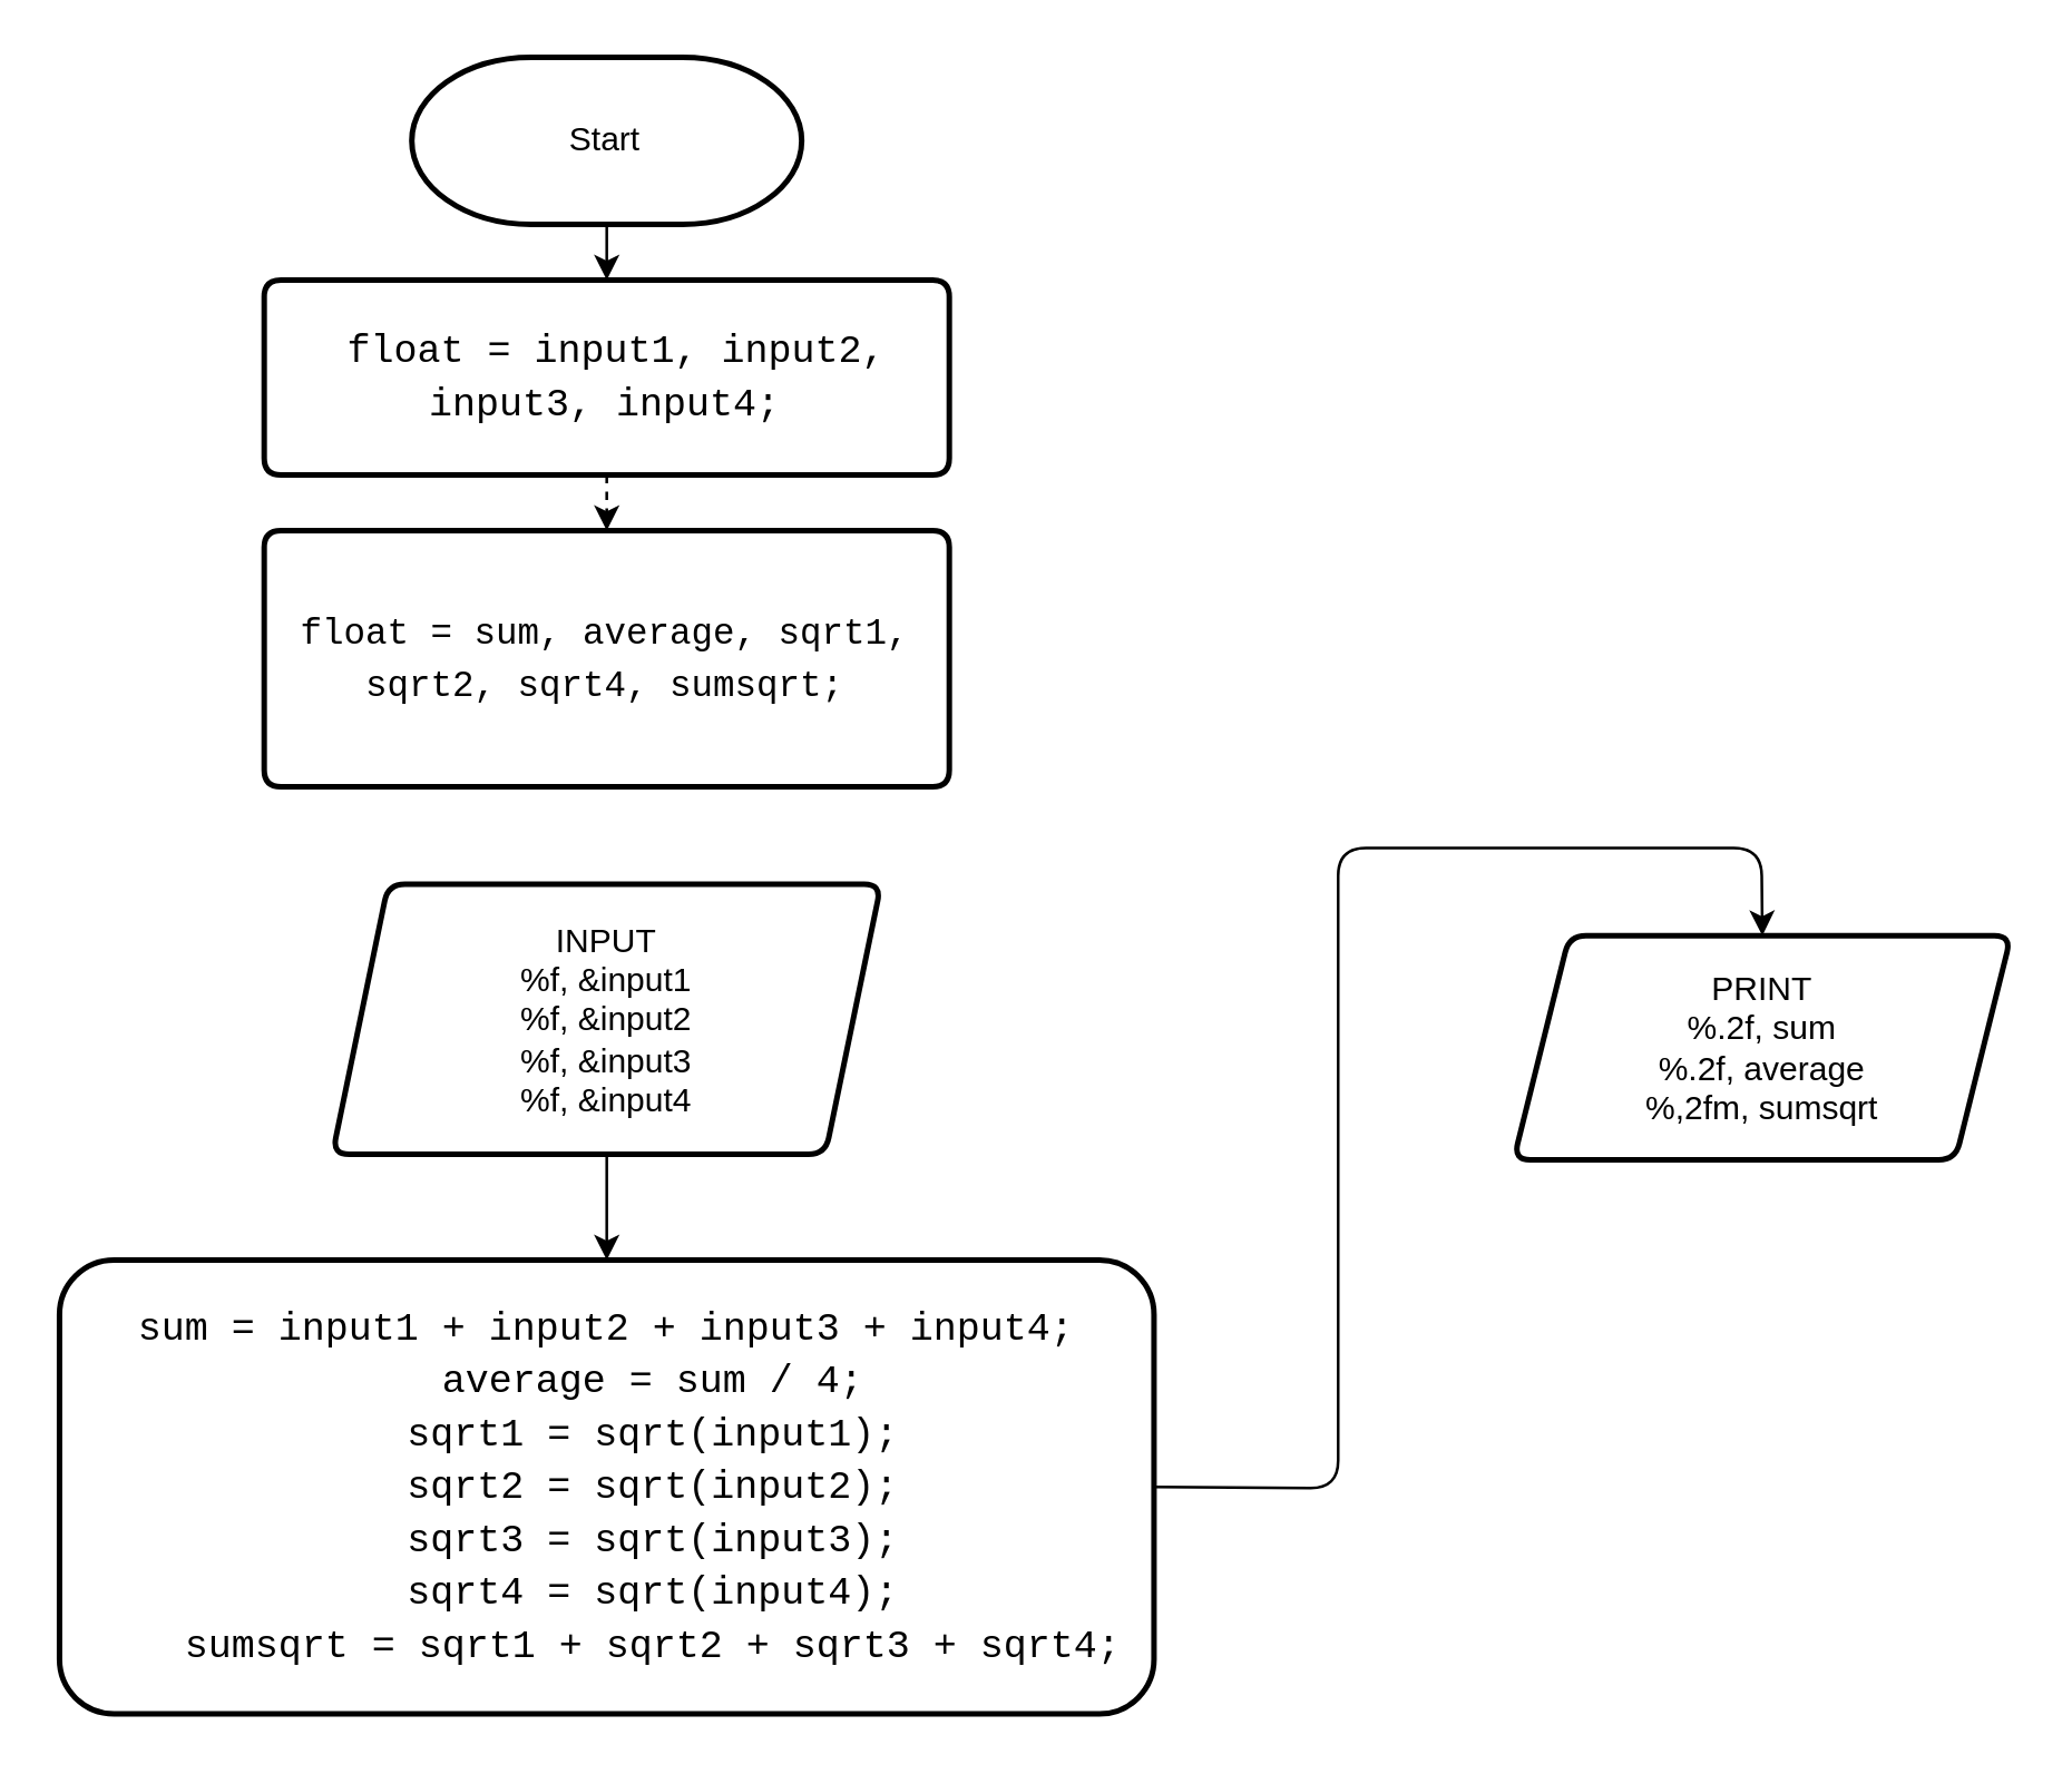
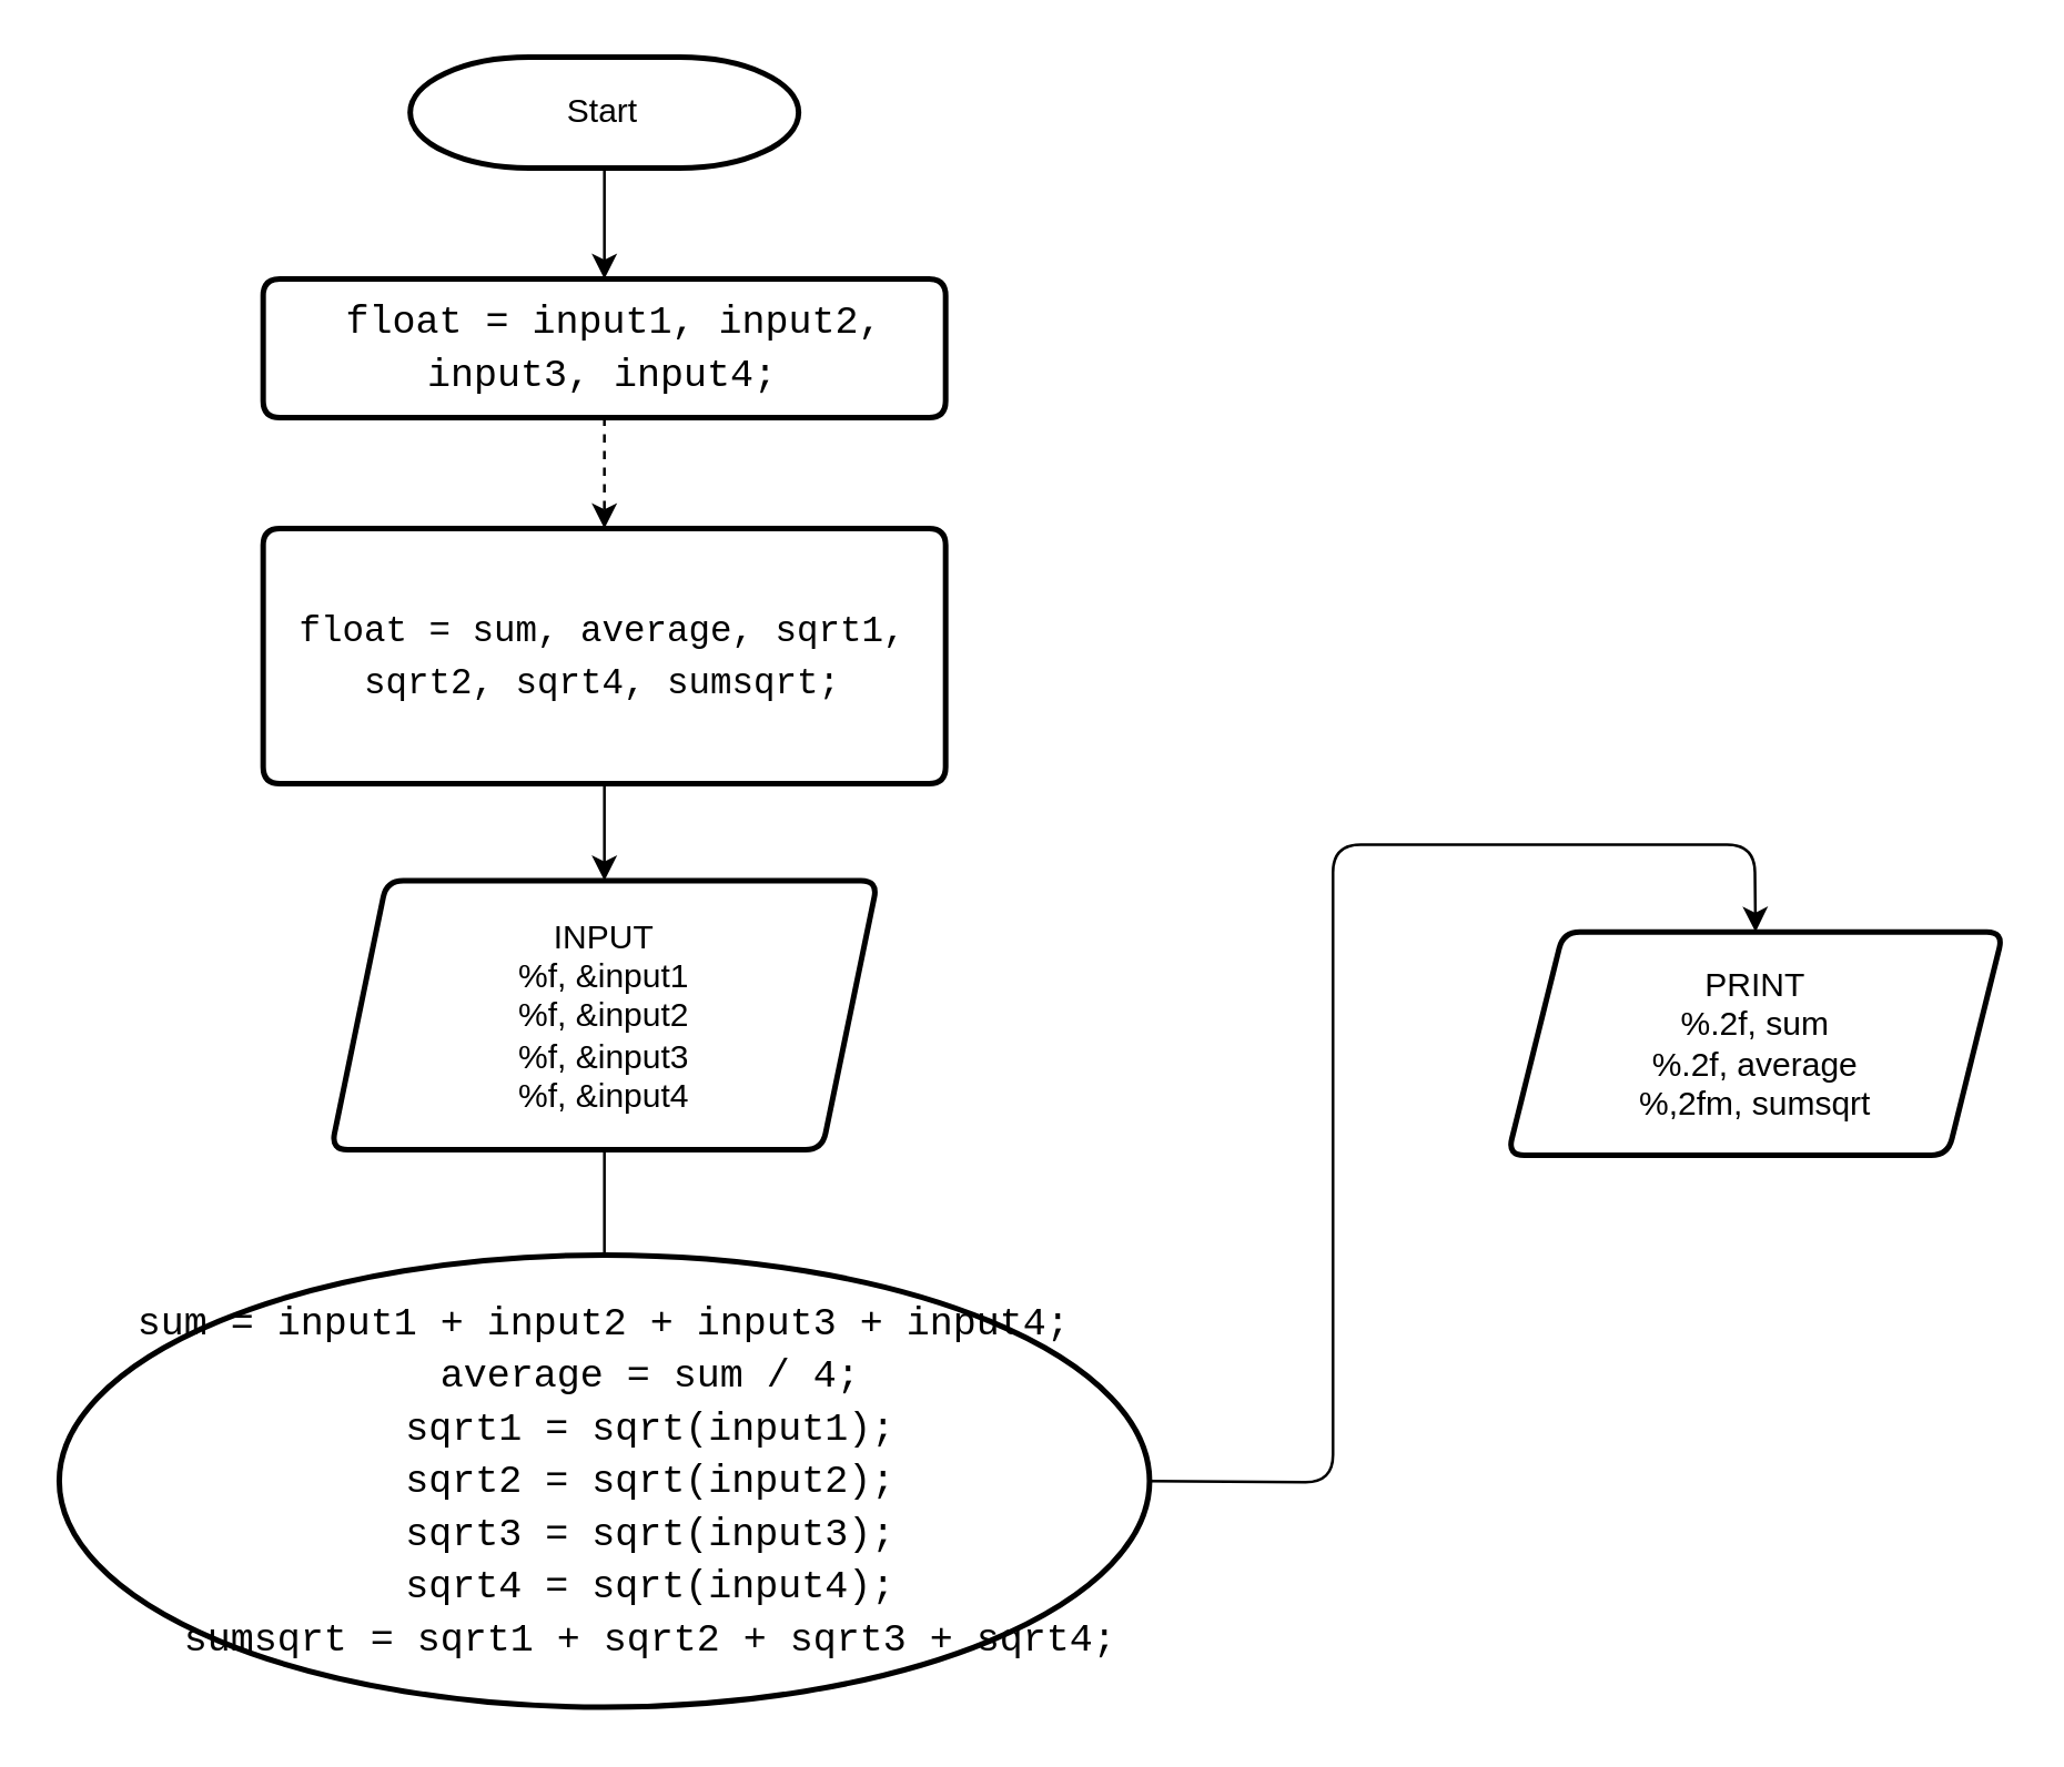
- <mxCell id="3" value="&lt;font color=&quot;#000000&quot;&gt;Start&lt;/font&gt;" style="strokeWidth=2;html=1;shape=mxgraph.flowchart.terminator;whiteSpace=wrap;" vertex="1" parent="1"><mxGeometry x="147.37" y="20" width="140" height="60" as="geometry" /></mxCell>
+ <mxCell id="3" value="&lt;font color=&quot;#000000&quot;&gt;Start&lt;/font&gt;" style="strokeWidth=2;html=1;shape=mxgraph.flowchart.terminator;whiteSpace=wrap;" vertex="1" parent="1"><mxGeometry x="147.37" y="20" width="140" height="40" as="geometry" /></mxCell>
- <mxCell id="5" value="&lt;div style=&quot;font-family: &amp;#34;consolas&amp;#34; , &amp;#34;courier new&amp;#34; , monospace ; font-size: 14px ; line-height: 19px&quot;&gt;&lt;font color=&quot;#000000&quot;&gt;&amp;nbsp;float = input1, input2, input3, input4;&lt;/font&gt;&lt;/div&gt;" style="shape=parallelogram;html=1;strokeWidth=2;perimeter=parallelogramPerimeter;whiteSpace=wrap;rounded=1;arcSize=12;size=0;" vertex="1" parent="1"><mxGeometry x="94.37" y="100" width="246" height="70" as="geometry" /></mxCell>
+ <mxCell id="5" value="&lt;div style=&quot;font-family: &amp;#34;consolas&amp;#34; , &amp;#34;courier new&amp;#34; , monospace ; font-size: 14px ; line-height: 19px&quot;&gt;&lt;font color=&quot;#000000&quot;&gt;&amp;nbsp;float = input1, input2, input3, input4;&lt;/font&gt;&lt;/div&gt;" style="shape=parallelogram;html=1;strokeWidth=2;perimeter=parallelogramPerimeter;whiteSpace=wrap;rounded=1;arcSize=12;size=0;" vertex="1" parent="1"><mxGeometry x="94.37" y="100" width="246" height="50" as="geometry" /></mxCell>
+ <mxCell id="10" value="" style="edgeStyle=none;html=1;fontSize=13;fontColor=#000000;" edge="1" parent="1" source="11" target="7"><mxGeometry relative="1" as="geometry" /></mxCell>
- <mxCell id="6" value="" style="edgeStyle=none;html=1;fontColor=#F0F0F0;" edge="1" parent="1" source="7" target="9"><mxGeometry relative="1" as="geometry" /></mxCell>
+ <mxCell id="6" value="" style="edgeStyle=none;html=1;fontColor=#F0F0F0;endArrow=none;" edge="1" parent="1" source="7" target="9"><mxGeometry relative="1" as="geometry" /></mxCell>
- <mxCell id="9" value="&lt;div style=&quot;font-family: &amp;#34;consolas&amp;#34; , &amp;#34;courier new&amp;#34; , monospace ; font-size: 14px ; line-height: 19px&quot;&gt;&lt;div style=&quot;font-family: &amp;#34;consolas&amp;#34; , &amp;#34;courier new&amp;#34; , monospace ; line-height: 19px&quot;&gt;&lt;div style=&quot;font-family: &amp;#34;consolas&amp;#34; , &amp;#34;courier new&amp;#34; , monospace ; line-height: 19px&quot;&gt;&lt;div&gt;&lt;font color=&quot;#000000&quot;&gt;sum = input1 + input2 + input3 + input4;&lt;/font&gt;&lt;/div&gt;&lt;div&gt;&lt;font color=&quot;#000000&quot;&gt;&amp;nbsp; &amp;nbsp; average = sum / 4;&lt;/font&gt;&lt;/div&gt;&lt;div&gt;&lt;font color=&quot;#000000&quot;&gt;&amp;nbsp; &amp;nbsp; sqrt1 = sqrt(input1);&lt;/font&gt;&lt;/div&gt;&lt;div&gt;&lt;font color=&quot;#000000&quot;&gt;&amp;nbsp; &amp;nbsp; sqrt2 = sqrt(input2);&lt;/font&gt;&lt;/div&gt;&lt;div&gt;&lt;font color=&quot;#000000&quot;&gt;&amp;nbsp; &amp;nbsp; sqrt3 = sqrt(input3);&lt;/font&gt;&lt;/div&gt;&lt;div&gt;&lt;font color=&quot;#000000&quot;&gt;&amp;nbsp; &amp;nbsp; sqrt4 = sqrt(input4);&lt;/font&gt;&lt;/div&gt;&lt;div&gt;&lt;font color=&quot;#000000&quot;&gt;&amp;nbsp; &amp;nbsp; sumsqrt = sqrt1 + sqrt2 + sqrt3 + sqrt4;&lt;/font&gt;&lt;/div&gt;&lt;/div&gt;&lt;/div&gt;&lt;/div&gt;" style="whiteSpace=wrap;html=1;strokeWidth=2;rounded=1;arcSize=12;" vertex="1" parent="1"><mxGeometry x="20.87" y="452" width="393" height="163" as="geometry" /></mxCell>
+ <mxCell id="9" value="&lt;div style=&quot;font-family: &amp;#34;consolas&amp;#34; , &amp;#34;courier new&amp;#34; , monospace ; font-size: 14px ; line-height: 19px&quot;&gt;&lt;div style=&quot;font-family: &amp;#34;consolas&amp;#34; , &amp;#34;courier new&amp;#34; , monospace ; line-height: 19px&quot;&gt;&lt;div style=&quot;font-family: &amp;#34;consolas&amp;#34; , &amp;#34;courier new&amp;#34; , monospace ; line-height: 19px&quot;&gt;&lt;div&gt;&lt;font color=&quot;#000000&quot;&gt;sum = input1 + input2 + input3 + input4;&lt;/font&gt;&lt;/div&gt;&lt;div&gt;&lt;font color=&quot;#000000&quot;&gt;&amp;nbsp; &amp;nbsp; average = sum / 4;&lt;/font&gt;&lt;/div&gt;&lt;div&gt;&lt;font color=&quot;#000000&quot;&gt;&amp;nbsp; &amp;nbsp; sqrt1 = sqrt(input1);&lt;/font&gt;&lt;/div&gt;&lt;div&gt;&lt;font color=&quot;#000000&quot;&gt;&amp;nbsp; &amp;nbsp; sqrt2 = sqrt(input2);&lt;/font&gt;&lt;/div&gt;&lt;div&gt;&lt;font color=&quot;#000000&quot;&gt;&amp;nbsp; &amp;nbsp; sqrt3 = sqrt(input3);&lt;/font&gt;&lt;/div&gt;&lt;div&gt;&lt;font color=&quot;#000000&quot;&gt;&amp;nbsp; &amp;nbsp; sqrt4 = sqrt(input4);&lt;/font&gt;&lt;/div&gt;&lt;div&gt;&lt;font color=&quot;#000000&quot;&gt;&amp;nbsp; &amp;nbsp; sumsqrt = sqrt1 + sqrt2 + sqrt3 + sqrt4;&lt;/font&gt;&lt;/div&gt;&lt;/div&gt;&lt;/div&gt;&lt;/div&gt;" style="ellipse;whiteSpace=wrap;html=1;strokeWidth=2;arcSize=12;" vertex="1" parent="1"><mxGeometry x="20.87" y="452" width="393" height="163" as="geometry" /></mxCell>
